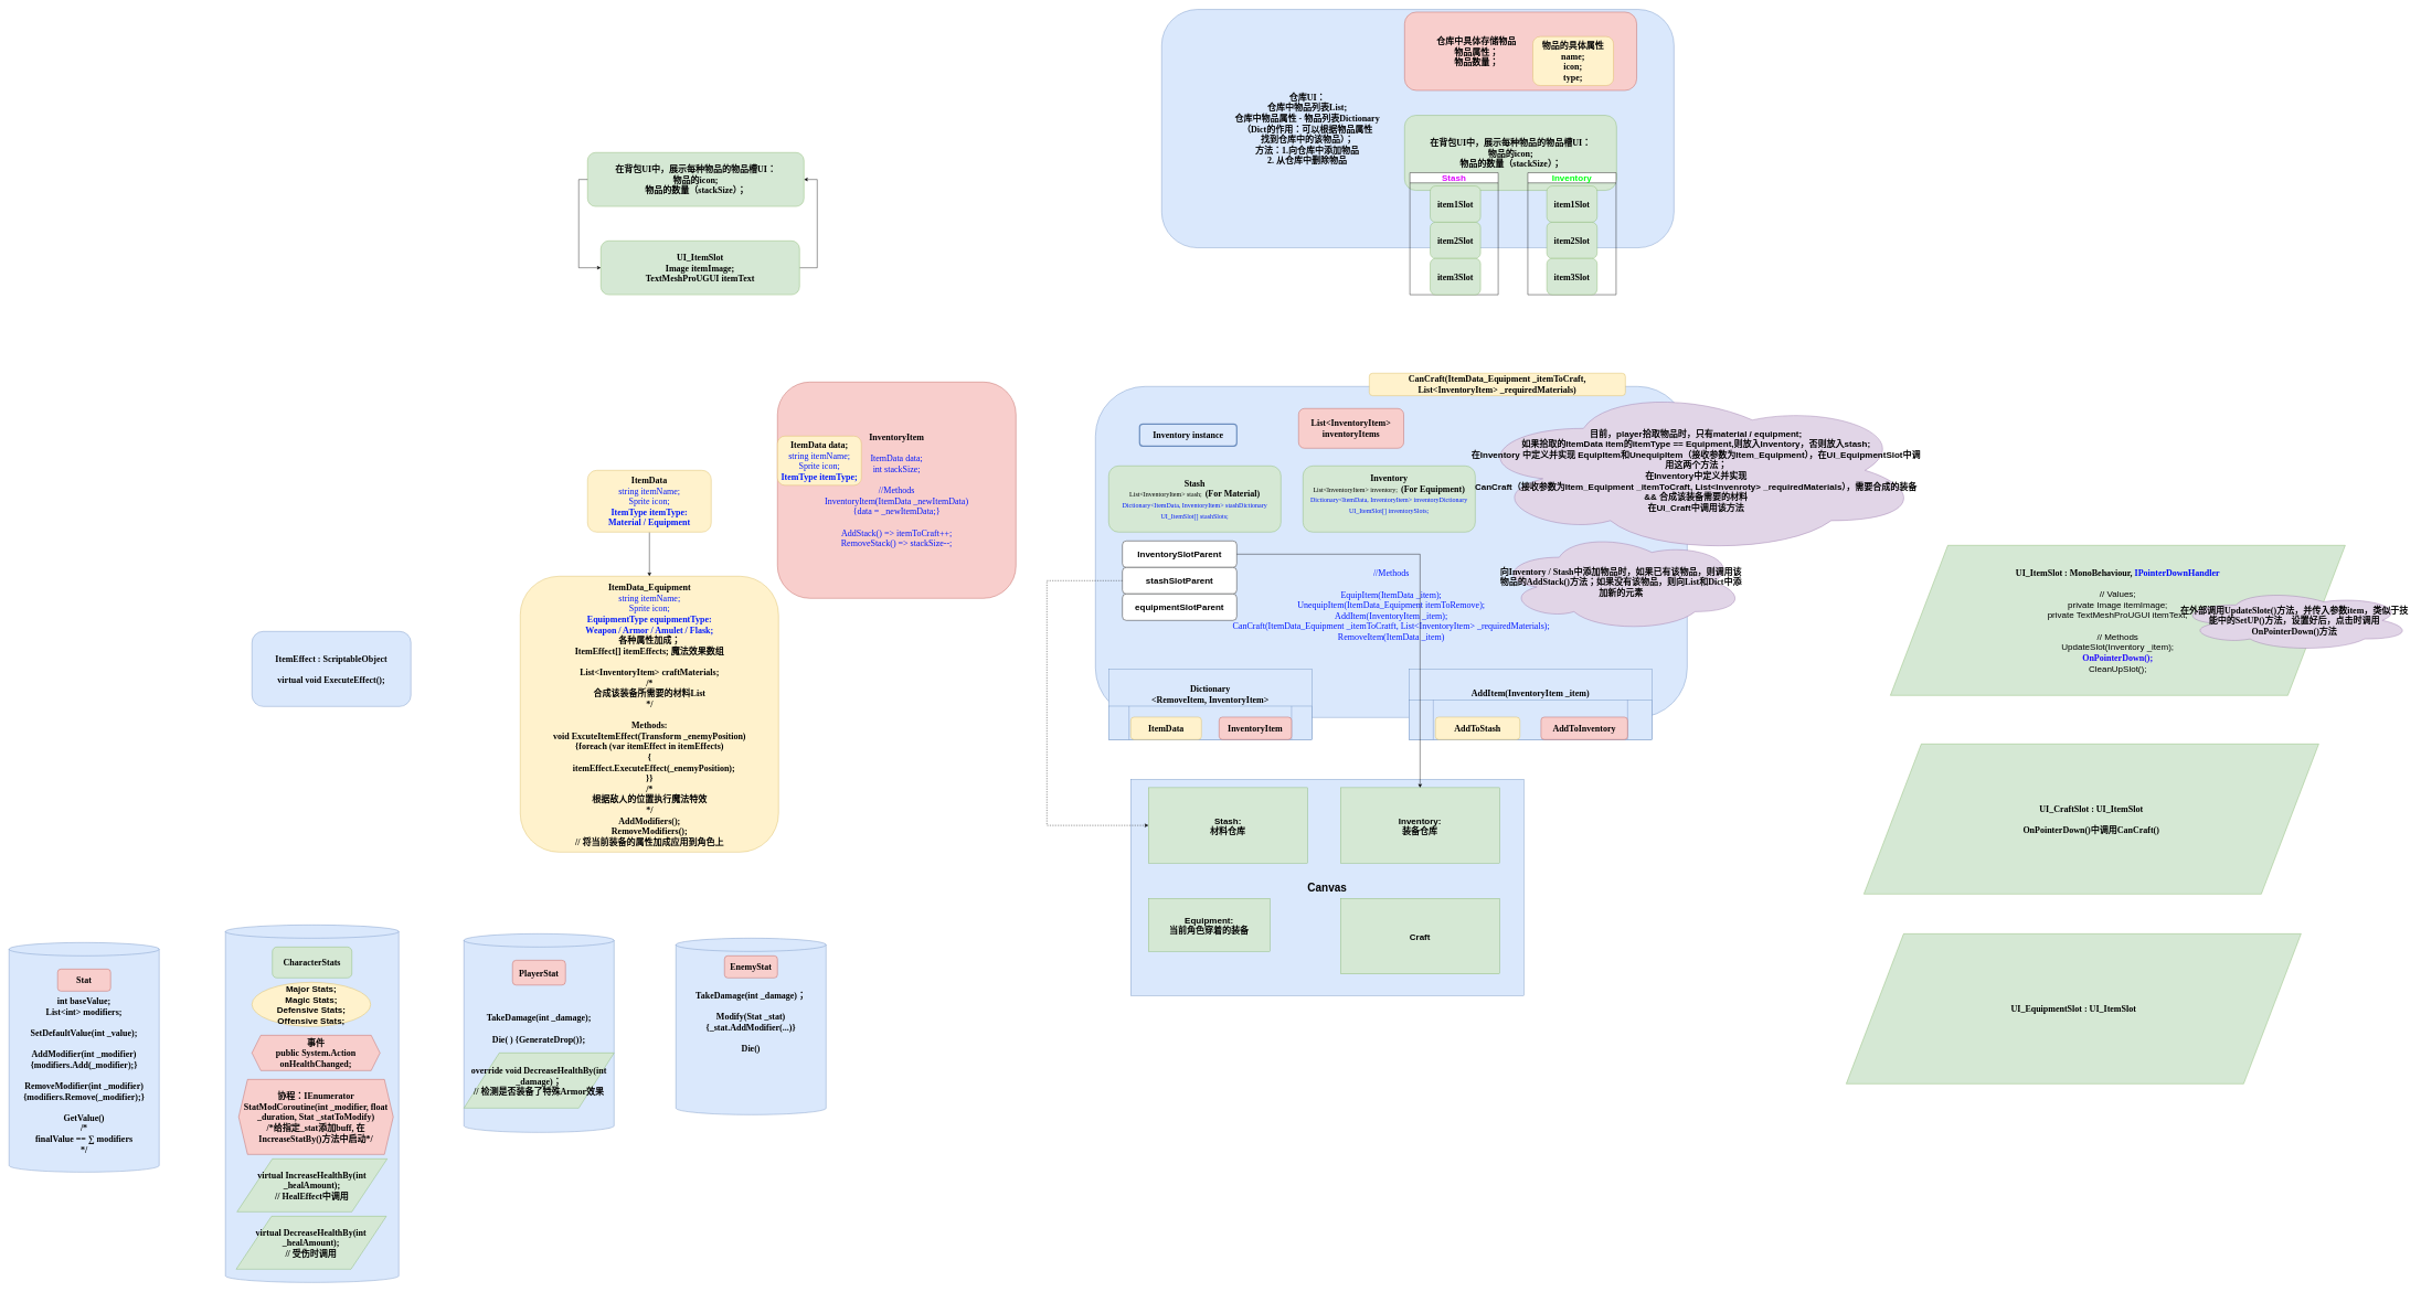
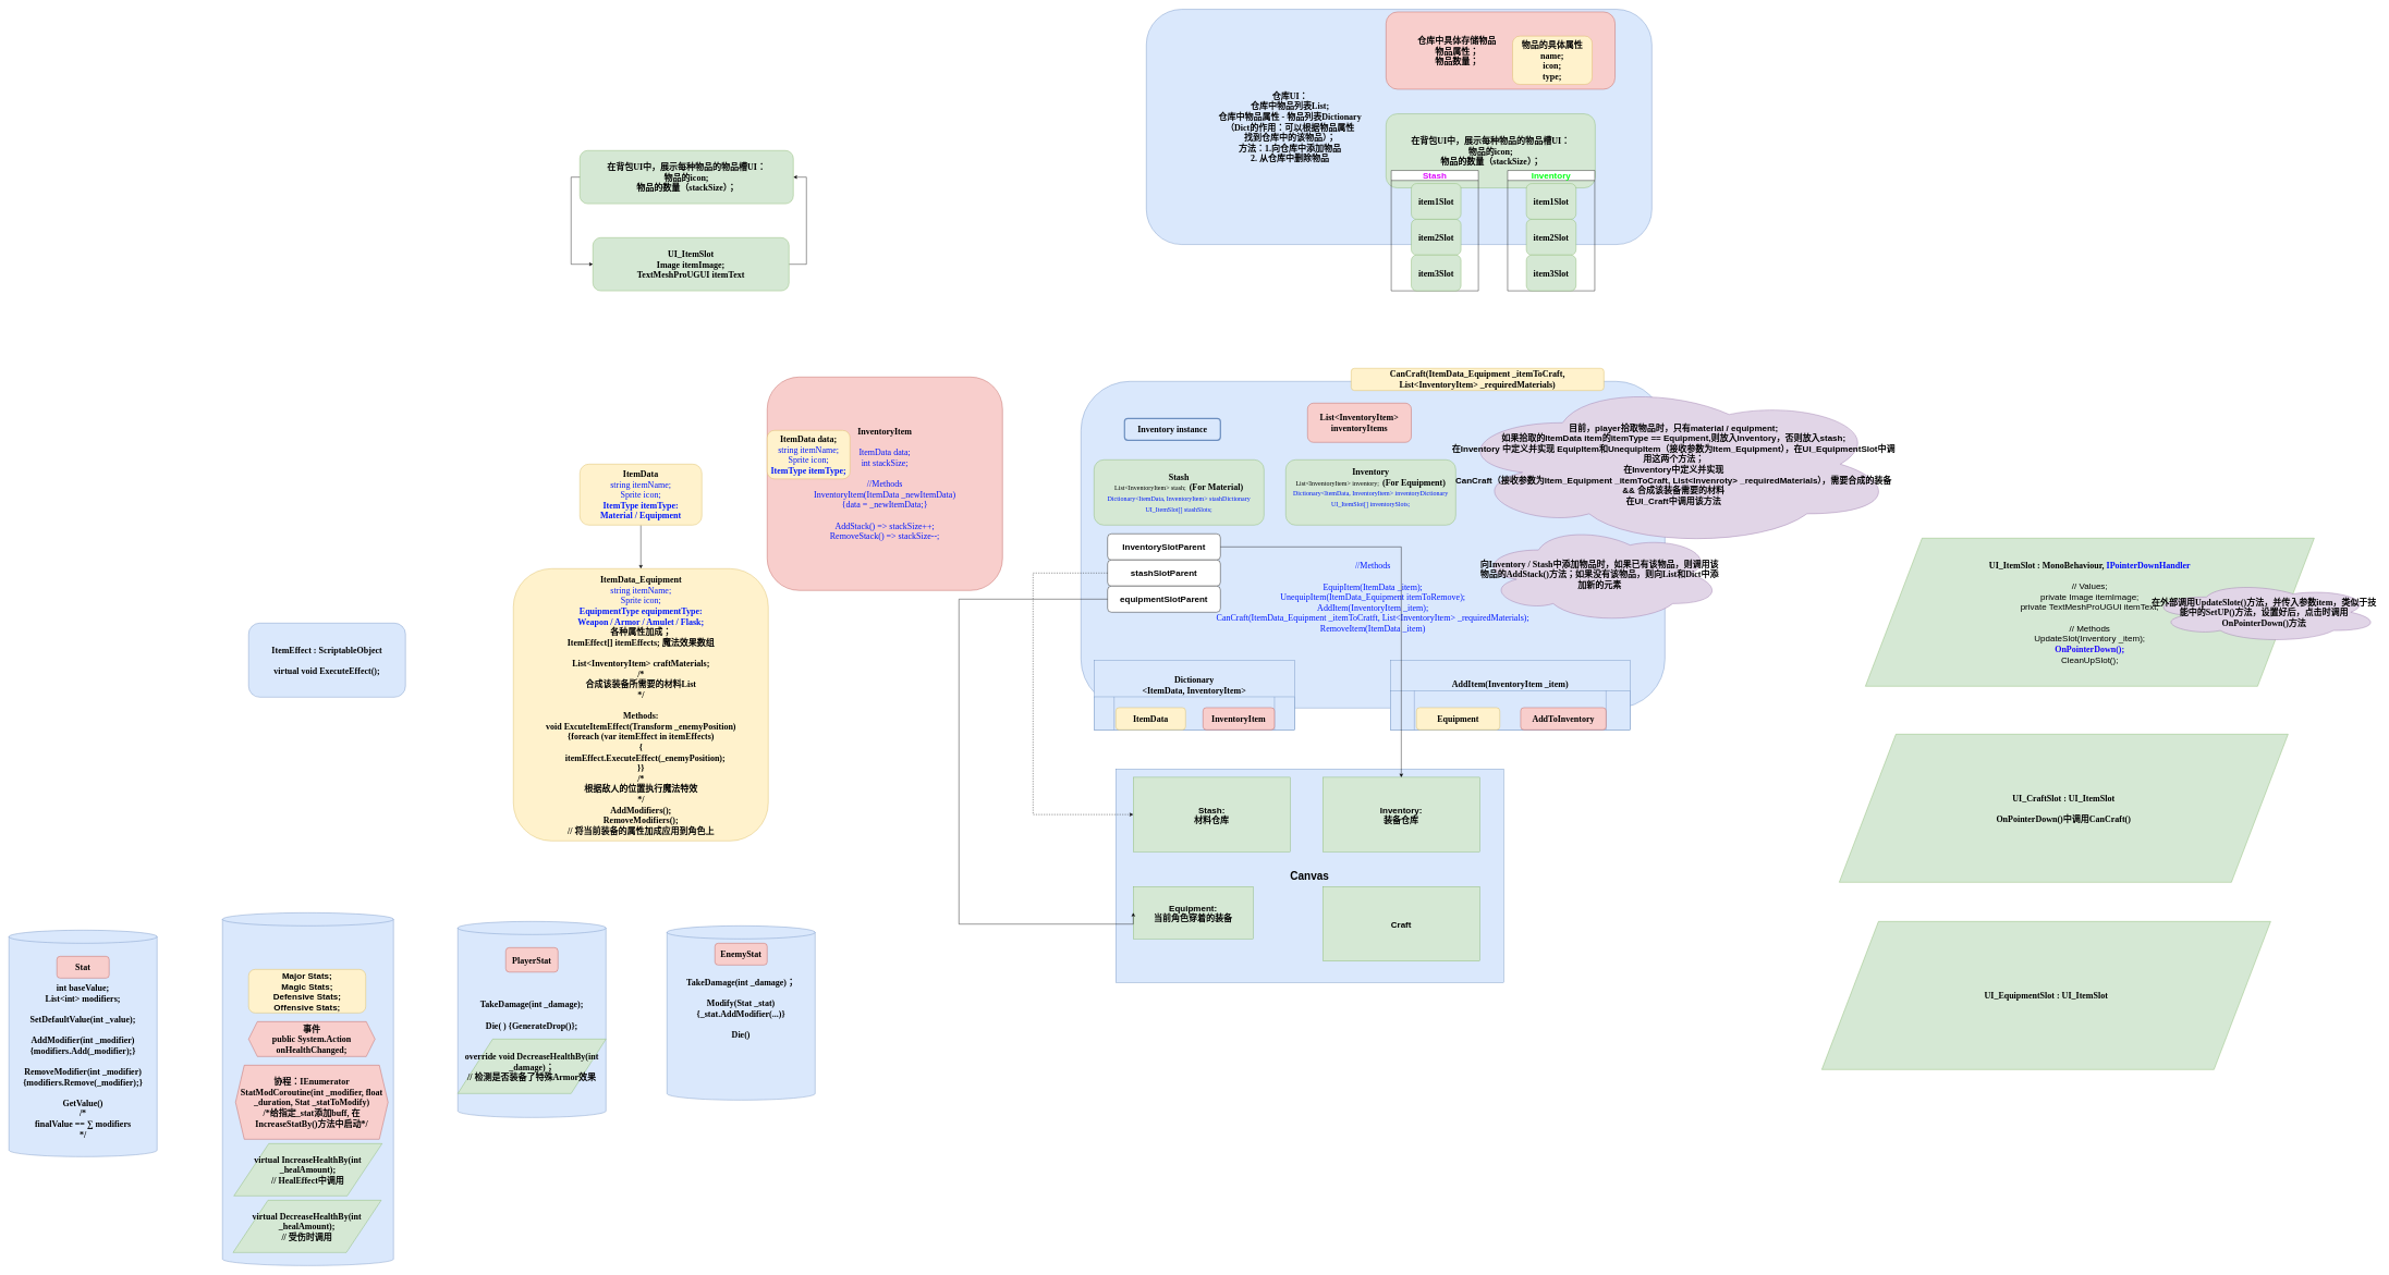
- <mxCell id="29" value="List&amp;lt;InventoryItem&amp;gt; inventoryItems" style="rounded=1;whiteSpace=wrap;html=1;fillColor=#f8cecc;strokeColor=#b85450;fontSize=20;fontStyle=1;fontFamily=Comic Sans MS;container=0;" parent="26" vertex="1"><mxGeometry x="460" y="60" width="238" height="90" as="geometry" /></mxCell>
+ <mxCell id="29" value="List&amp;lt;InventoryItem&amp;gt; inventoryItems" style="rounded=1;whiteSpace=wrap;html=1;fillColor=#f8cecc;strokeColor=#b85450;fontSize=20;fontStyle=1;fontFamily=Comic Sans MS;container=0;" parent="26" vertex="1"><mxGeometry x="520" y="60" width="238" height="90" as="geometry" /></mxCell>
- <mxCell id="5" value="&lt;font&gt;InventoryItem&lt;/font&gt;&lt;div&gt;&lt;font&gt;&lt;br&gt;&lt;/font&gt;&lt;div&gt;&lt;span style=&quot;font-weight: normal;&quot;&gt;&lt;font style=&quot;color: rgb(0, 25, 255);&quot;&gt;ItemData data;&lt;/font&gt;&lt;/span&gt;&lt;/div&gt;&lt;div&gt;&lt;span style=&quot;font-weight: normal;&quot;&gt;&lt;font style=&quot;color: rgb(0, 25, 255);&quot;&gt;int stackSize;&lt;/font&gt;&lt;/span&gt;&lt;/div&gt;&lt;/div&gt;&lt;div&gt;&lt;span style=&quot;font-weight: normal;&quot;&gt;&lt;font style=&quot;color: rgb(0, 25, 255);&quot;&gt;&lt;br&gt;&lt;/font&gt;&lt;/span&gt;&lt;/div&gt;&lt;div&gt;&lt;span style=&quot;font-weight: normal;&quot;&gt;&lt;font style=&quot;color: rgb(0, 25, 255);&quot;&gt;//Methods&lt;/font&gt;&lt;/span&gt;&lt;/div&gt;&lt;div&gt;&lt;span style=&quot;font-weight: normal;&quot;&gt;&lt;font style=&quot;color: rgb(0, 25, 255);&quot;&gt;InventoryItem(ItemData _newItemData)&lt;/font&gt;&lt;/span&gt;&lt;/div&gt;&lt;div&gt;&lt;span style=&quot;font-weight: normal;&quot;&gt;&lt;font style=&quot;color: rgb(0, 25, 255);&quot;&gt;{data = _newItemData;}&lt;/font&gt;&lt;/span&gt;&lt;/div&gt;&lt;div&gt;&lt;span style=&quot;font-weight: normal;&quot;&gt;&lt;font style=&quot;color: rgb(0, 25, 255);&quot;&gt;&lt;br&gt;&lt;/font&gt;&lt;/span&gt;&lt;/div&gt;&lt;div&gt;&lt;font&gt;&lt;span style=&quot;font-weight: normal;&quot;&gt;&lt;font style=&quot;color: rgb(0, 25, 255);&quot;&gt;AddStack() =&amp;gt;&amp;nbsp;&lt;/font&gt;&lt;/span&gt;&lt;span style=&quot;color: rgb(0, 25, 255); font-weight: 400; background-color: transparent;&quot;&gt;itemToCraft++;&lt;/span&gt;&lt;/font&gt;&lt;/div&gt;&lt;div&gt;&lt;font&gt;&lt;span style=&quot;font-weight: normal;&quot;&gt;&lt;font style=&quot;color: rgb(0, 25, 255);&quot;&gt;RemoveStack() =&amp;gt;&amp;nbsp;&lt;/font&gt;&lt;/span&gt;&lt;span style=&quot;background-color: transparent; font-weight: 400;&quot;&gt;&lt;font color=&quot;#0019ff&quot;&gt;stackSize--;&lt;/font&gt;&lt;/span&gt;&lt;/font&gt;&lt;/div&gt;" style="rounded=1;whiteSpace=wrap;html=1;fillColor=#f8cecc;strokeColor=#b85450;fontSize=20;fontStyle=1;fontFamily=Comic Sans MS;" parent="4" vertex="1"><mxGeometry width="540" height="490.0" as="geometry" /></mxCell>
+ <mxCell id="5" value="&lt;font&gt;InventoryItem&lt;/font&gt;&lt;div&gt;&lt;font&gt;&lt;br&gt;&lt;/font&gt;&lt;div&gt;&lt;span style=&quot;font-weight: normal;&quot;&gt;&lt;font style=&quot;color: rgb(0, 25, 255);&quot;&gt;ItemData data;&lt;/font&gt;&lt;/span&gt;&lt;/div&gt;&lt;div&gt;&lt;span style=&quot;font-weight: normal;&quot;&gt;&lt;font style=&quot;color: rgb(0, 25, 255);&quot;&gt;int stackSize;&lt;/font&gt;&lt;/span&gt;&lt;/div&gt;&lt;/div&gt;&lt;div&gt;&lt;span style=&quot;font-weight: normal;&quot;&gt;&lt;font style=&quot;color: rgb(0, 25, 255);&quot;&gt;&lt;br&gt;&lt;/font&gt;&lt;/span&gt;&lt;/div&gt;&lt;div&gt;&lt;span style=&quot;font-weight: normal;&quot;&gt;&lt;font style=&quot;color: rgb(0, 25, 255);&quot;&gt;//Methods&lt;/font&gt;&lt;/span&gt;&lt;/div&gt;&lt;div&gt;&lt;span style=&quot;font-weight: normal;&quot;&gt;&lt;font style=&quot;color: rgb(0, 25, 255);&quot;&gt;InventoryItem(ItemData _newItemData)&lt;/font&gt;&lt;/span&gt;&lt;/div&gt;&lt;div&gt;&lt;span style=&quot;font-weight: normal;&quot;&gt;&lt;font style=&quot;color: rgb(0, 25, 255);&quot;&gt;{data = _newItemData;}&lt;/font&gt;&lt;/span&gt;&lt;/div&gt;&lt;div&gt;&lt;span style=&quot;font-weight: normal;&quot;&gt;&lt;font style=&quot;color: rgb(0, 25, 255);&quot;&gt;&lt;br&gt;&lt;/font&gt;&lt;/span&gt;&lt;/div&gt;&lt;div&gt;&lt;font&gt;&lt;span style=&quot;font-weight: normal;&quot;&gt;&lt;font style=&quot;color: rgb(0, 25, 255);&quot;&gt;AddStack() =&amp;gt;&amp;nbsp;&lt;/font&gt;&lt;/span&gt;&lt;span style=&quot;color: rgb(0, 25, 255); font-weight: 400; background-color: transparent;&quot;&gt;stackSize++;&lt;/span&gt;&lt;/font&gt;&lt;/div&gt;&lt;div&gt;&lt;font&gt;&lt;span style=&quot;font-weight: normal;&quot;&gt;&lt;font style=&quot;color: rgb(0, 25, 255);&quot;&gt;RemoveStack() =&amp;gt;&amp;nbsp;&lt;/font&gt;&lt;/span&gt;&lt;span style=&quot;background-color: transparent; font-weight: 400;&quot;&gt;&lt;font color=&quot;#0019ff&quot;&gt;stackSize--;&lt;/font&gt;&lt;/span&gt;&lt;/font&gt;&lt;/div&gt;" style="rounded=1;whiteSpace=wrap;html=1;fillColor=#f8cecc;strokeColor=#b85450;fontSize=20;fontStyle=1;fontFamily=Comic Sans MS;" parent="4" vertex="1"><mxGeometry width="540" height="490.0" as="geometry" /></mxCell>
- <mxCell id="32" value="Dictionary&lt;div&gt;&amp;lt;RemoveItem, InventoryItem&amp;gt;&lt;/div&gt;" style="shape=process;whiteSpace=wrap;html=1;backgroundOutline=1;fontStyle=1;fontSize=20;fontFamily=Comic Sans MS;labelPosition=center;verticalLabelPosition=top;align=center;verticalAlign=bottom;container=0;fillColor=#dae8fc;strokeColor=#6c8ebf;" parent="30" vertex="1"><mxGeometry y="84.211" width="460" height="75.789" as="geometry" /></mxCell>
+ <mxCell id="32" value="Dictionary&lt;div&gt;&amp;lt;ItemData, InventoryItem&amp;gt;&lt;/div&gt;" style="shape=process;whiteSpace=wrap;html=1;backgroundOutline=1;fontStyle=1;fontSize=20;fontFamily=Comic Sans MS;labelPosition=center;verticalLabelPosition=top;align=center;verticalAlign=bottom;container=0;fillColor=#dae8fc;strokeColor=#6c8ebf;" parent="30" vertex="1"><mxGeometry y="84.211" width="460" height="75.789" as="geometry" /></mxCell>
- <mxCell id="40" value="AddToStash" style="rounded=1;whiteSpace=wrap;html=1;fillColor=#fff2cc;strokeColor=#d6b656;fontSize=20;fontStyle=1;fontFamily=Comic Sans MS;container=0;" parent="37" vertex="1"><mxGeometry x="59.783" y="109.091" width="191.304" height="50.909" as="geometry" /></mxCell>
+ <mxCell id="40" value="Equipment" style="rounded=1;whiteSpace=wrap;html=1;fillColor=#fff2cc;strokeColor=#d6b656;fontSize=20;fontStyle=1;fontFamily=Comic Sans MS;container=0;" parent="37" vertex="1"><mxGeometry x="59.783" y="109.091" width="191.304" height="50.909" as="geometry" /></mxCell>
+ <mxCell id="58" style="edgeStyle=orthogonalEdgeStyle;rounded=0;orthogonalLoop=1;jettySize=auto;html=1;exitX=0;exitY=0.5;exitDx=0;exitDy=0;entryX=0;entryY=0.5;entryDx=0;entryDy=0;" edge="1" parent="1" source="46" target="55"><mxGeometry relative="1" as="geometry"><Array as="points"><mxPoint x="2200" y="1375" /><mxPoint x="2200" y="2121" /></Array></mxGeometry></mxCell>
- <mxCell id="77" value="CharacterStats" style="rounded=1;whiteSpace=wrap;html=1;fontSize=20;fontFamily=Comic Sans MS;fontStyle=1;fillColor=#d5e8d4;strokeColor=#82b366;" vertex="1" parent="75"><mxGeometry x="106.26" y="50" width="180" height="70" as="geometry" /></mxCell>
- <mxCell id="78" value="Major Stats;&lt;div&gt;Magic Stats;&lt;/div&gt;&lt;div&gt;Defensive Stats;&lt;/div&gt;&lt;div&gt;Offensive Stats;&lt;/div&gt;" style="ellipse;whiteSpace=wrap;html=1;fillColor=#fff2cc;strokeColor=#d6b656;fontSize=20;fontStyle=1" vertex="1" parent="75"><mxGeometry x="60" y="130" width="268.75" height="100" as="geometry" /></mxCell>
+ <mxCell id="78" value="Major Stats;&lt;div&gt;Magic Stats;&lt;/div&gt;&lt;div&gt;Defensive Stats;&lt;/div&gt;&lt;div&gt;Offensive Stats;&lt;/div&gt;" style="whiteSpace=wrap;html=1;fillColor=#fff2cc;strokeColor=#d6b656;fontSize=20;fontStyle=1;rounded=1;" vertex="1" parent="75"><mxGeometry x="60" y="130" width="268.75" height="100" as="geometry" /></mxCell>
